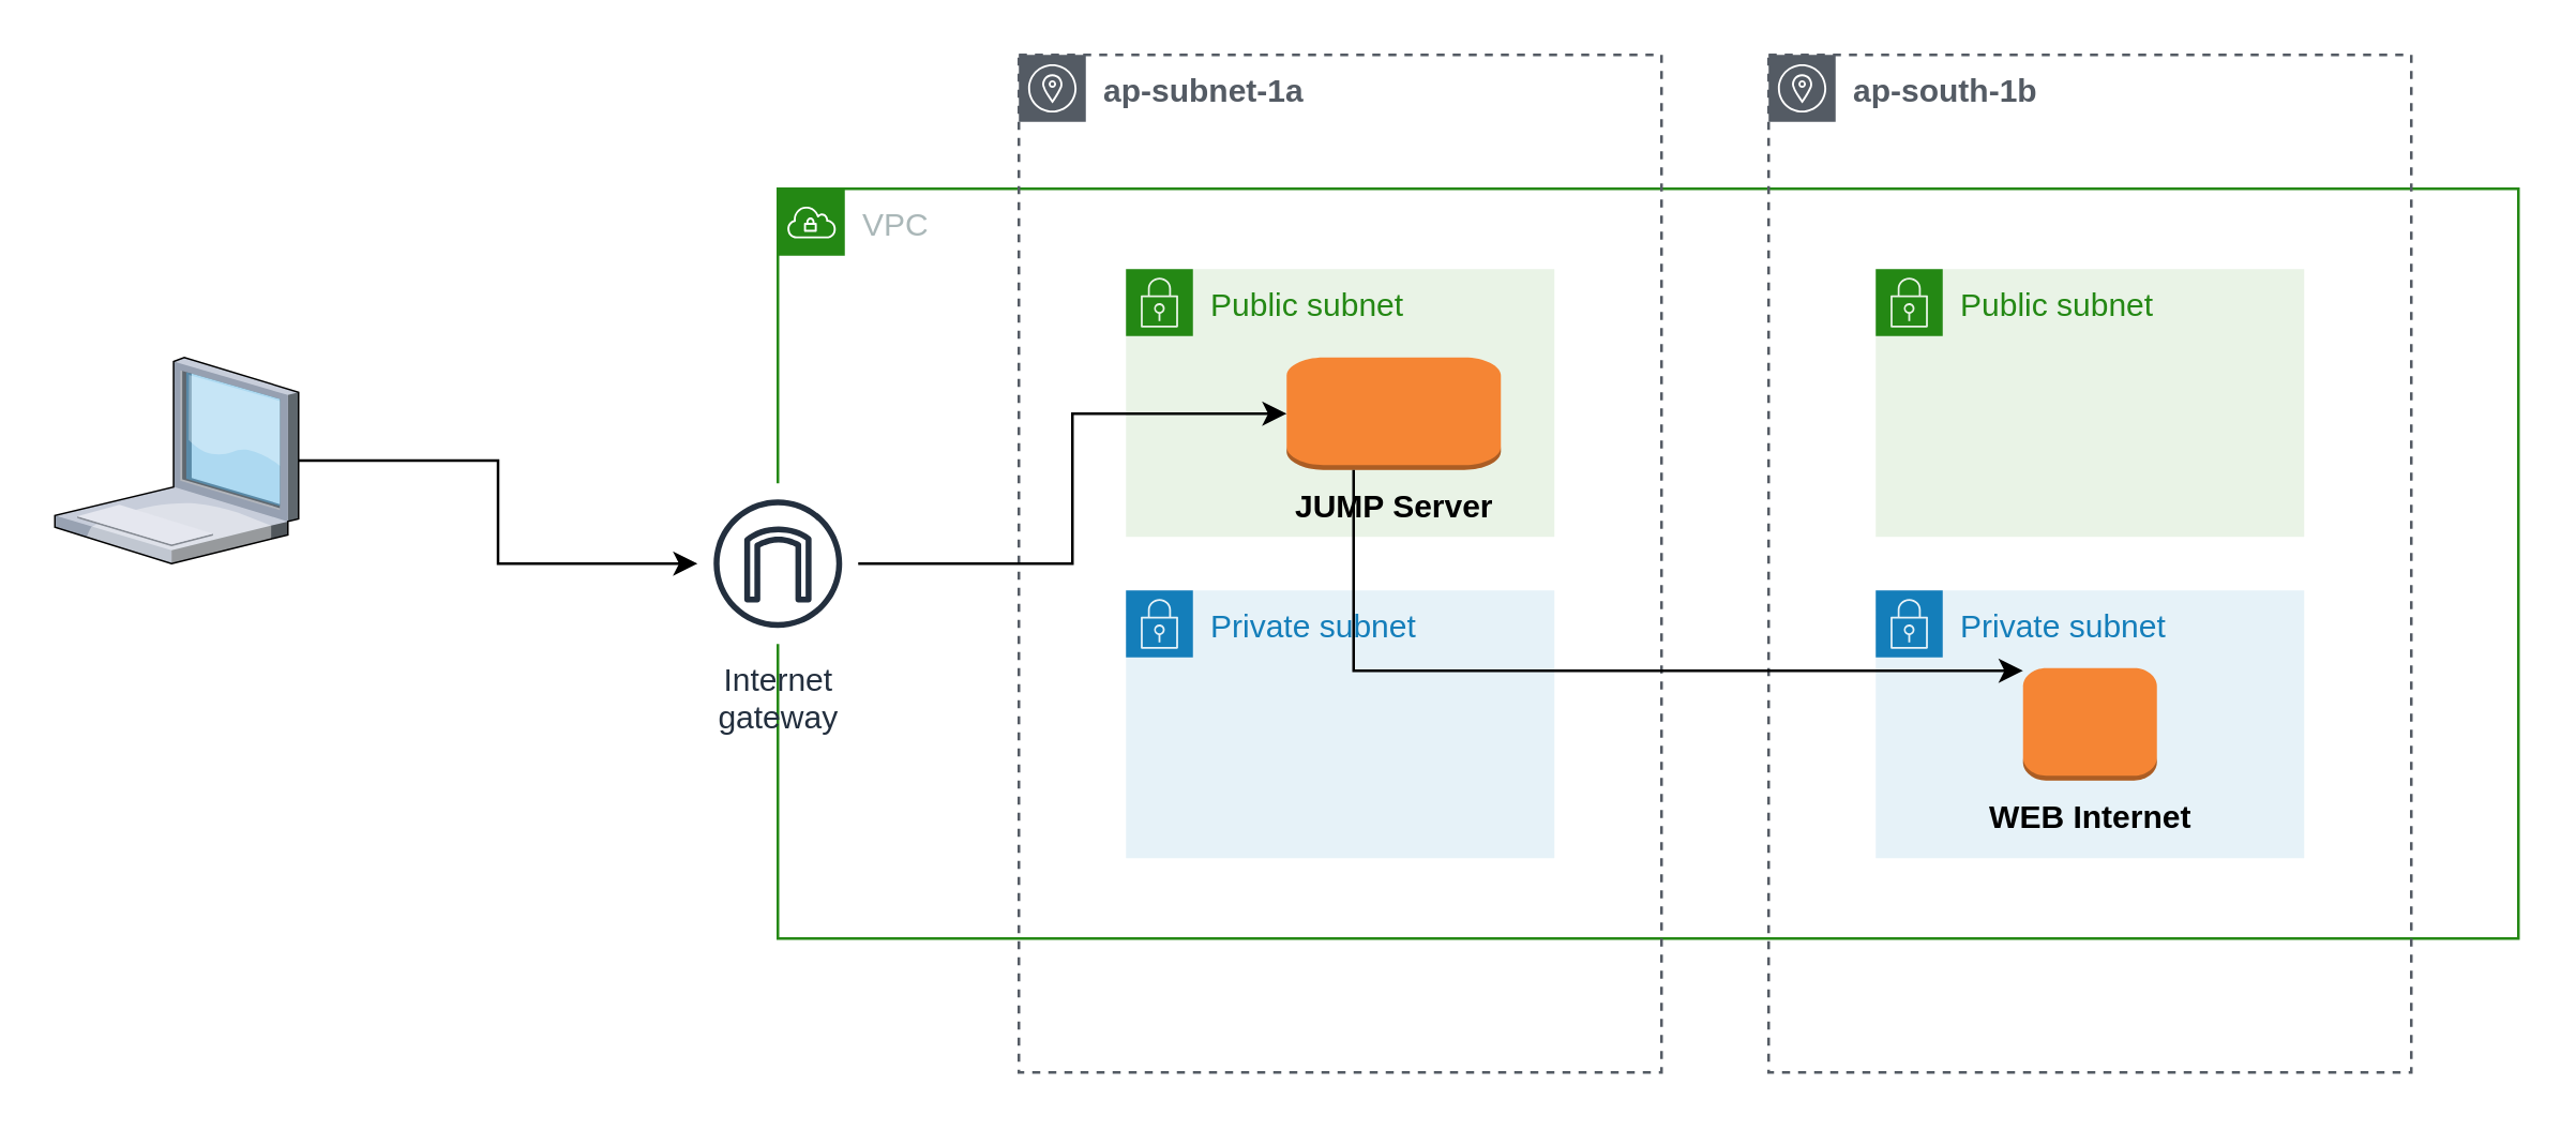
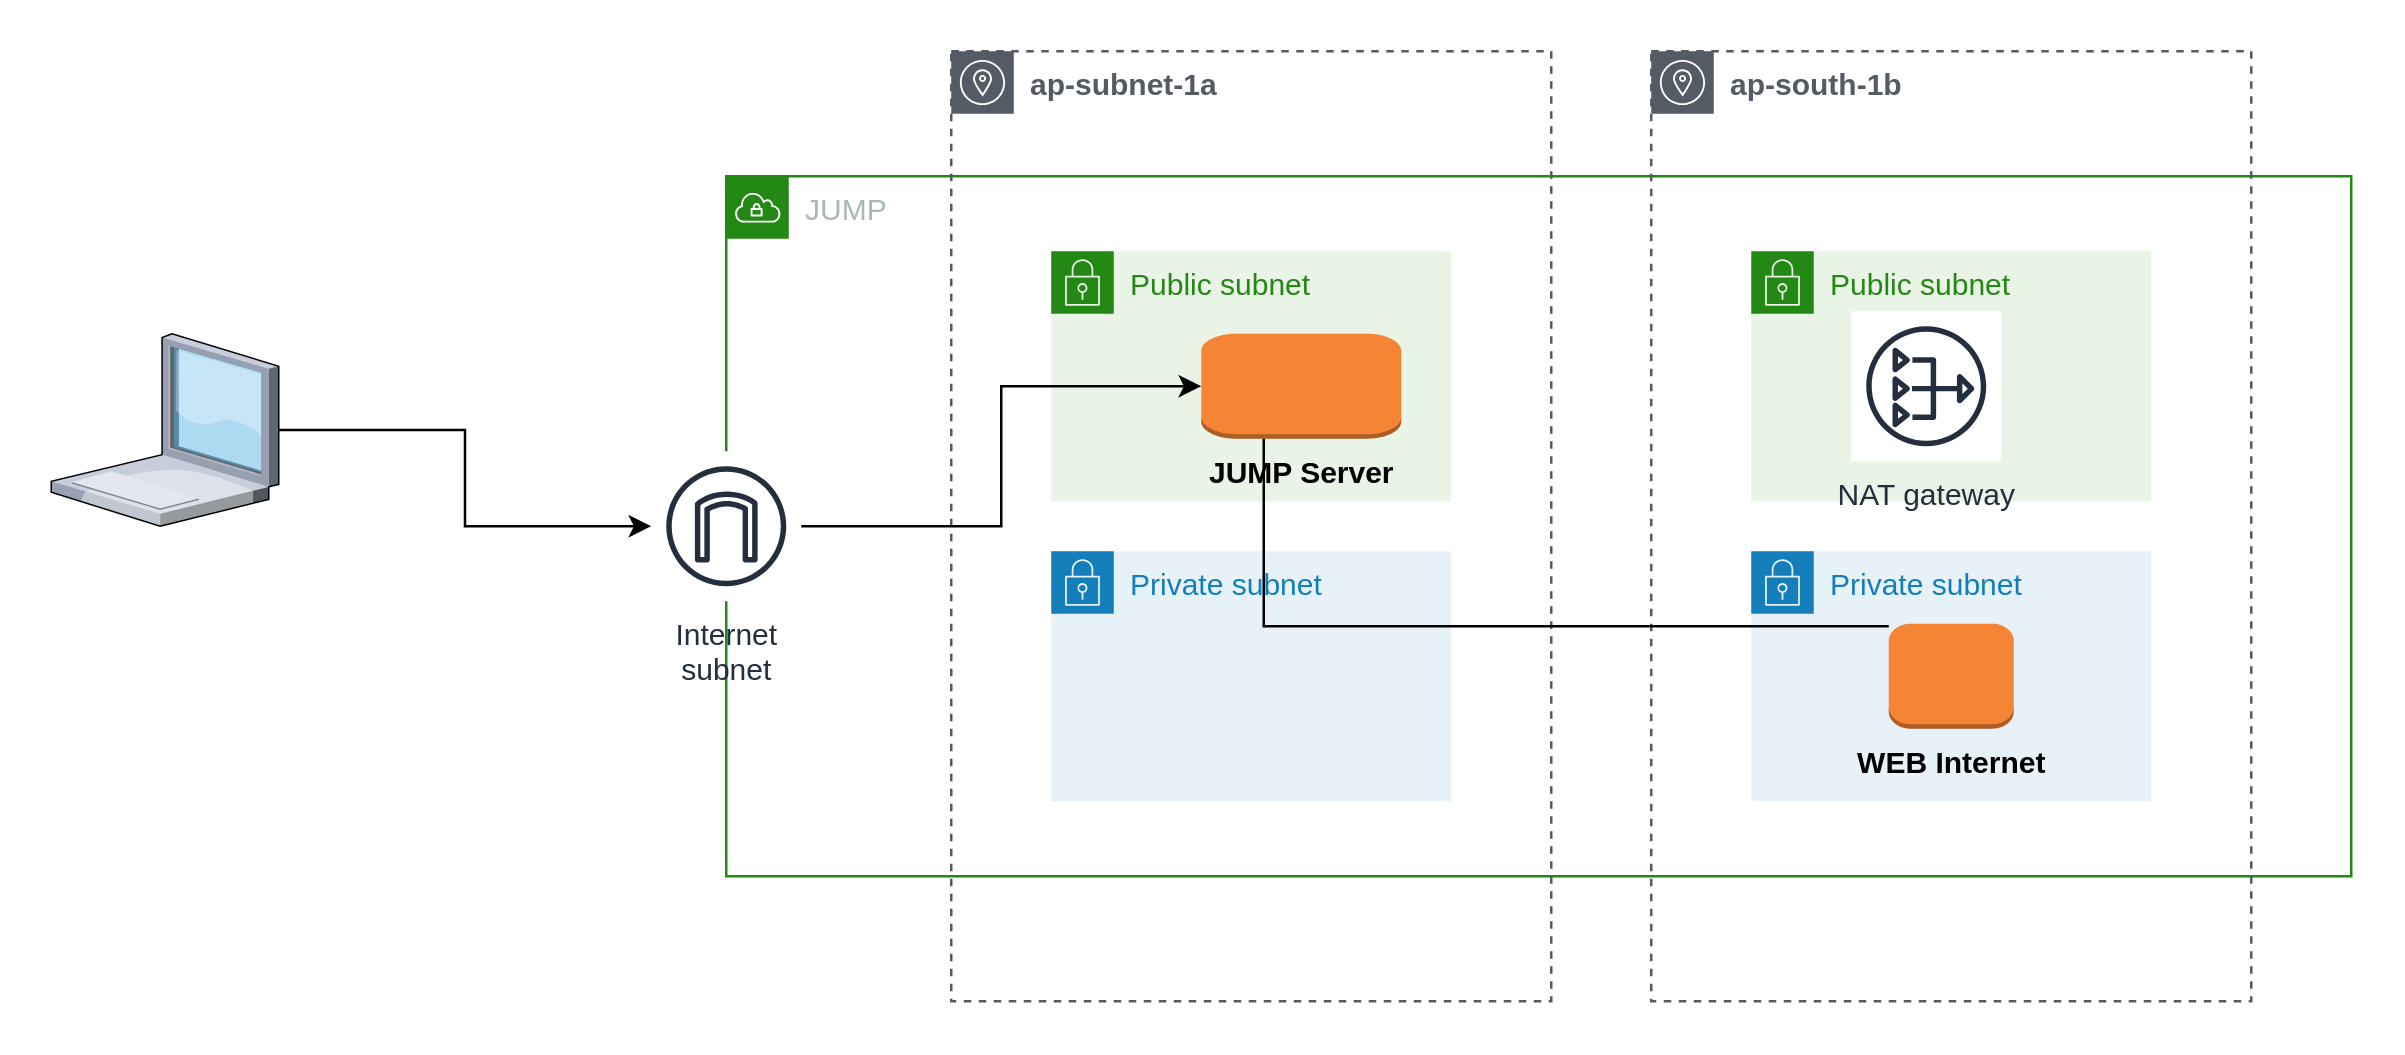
- <mxCell id="2" value="VPC" style="points=[[0,0],[0.25,0],[0.5,0],[0.75,0],[1,0],[1,0.25],[1,0.5],[1,0.75],[1,1],[0.75,1],[0.5,1],[0.25,1],[0,1],[0,0.75],[0,0.5],[0,0.25]];outlineConnect=0;gradientColor=none;html=1;whiteSpace=wrap;fontSize=12;fontStyle=0;container=1;pointerEvents=0;collapsible=0;recursiveResize=0;shape=mxgraph.aws4.group;grIcon=mxgraph.aws4.group_vpc;strokeColor=#248814;fillColor=none;verticalAlign=top;align=left;spacingLeft=30;fontColor=#AAB7B8;dashed=0;" parent="1" vertex="1"><mxGeometry x="290" y="70" width="650" height="280" as="geometry" /></mxCell>
+ <mxCell id="2" value="JUMP" style="points=[[0,0],[0.25,0],[0.5,0],[0.75,0],[1,0],[1,0.25],[1,0.5],[1,0.75],[1,1],[0.75,1],[0.5,1],[0.25,1],[0,1],[0,0.75],[0,0.5],[0,0.25]];outlineConnect=0;gradientColor=none;html=1;whiteSpace=wrap;fontSize=12;fontStyle=0;container=1;pointerEvents=0;collapsible=0;recursiveResize=0;shape=mxgraph.aws4.group;grIcon=mxgraph.aws4.group_vpc;strokeColor=#248814;fillColor=none;verticalAlign=top;align=left;spacingLeft=30;fontColor=#AAB7B8;dashed=0;" parent="1" vertex="1"><mxGeometry x="290" y="70" width="650" height="280" as="geometry" /></mxCell>
+ <mxCell id="9" value="NAT gateway" style="sketch=0;outlineConnect=0;fontColor=#232F3E;gradientColor=none;strokeColor=#232F3E;fillColor=#ffffff;dashed=0;verticalLabelPosition=bottom;verticalAlign=top;align=center;html=1;fontSize=12;fontStyle=0;aspect=fixed;shape=mxgraph.aws4.resourceIcon;resIcon=mxgraph.aws4.nat_gateway;" vertex="1" parent="8"><mxGeometry x="40" y="24" width="60" height="60" as="geometry" /></mxCell>
- <mxCell id="16" style="edgeStyle=orthogonalEdgeStyle;rounded=0;orthogonalLoop=1;jettySize=auto;html=1;" edge="1" parent="1" source="7" target="12"><mxGeometry relative="1" as="geometry"><Array as="points"><mxPoint x="505" y="250" /></Array></mxGeometry></mxCell>
+ <mxCell id="16" style="edgeStyle=orthogonalEdgeStyle;rounded=0;orthogonalLoop=1;jettySize=auto;html=1;endArrow=none;" edge="1" parent="1" source="7" target="12"><mxGeometry relative="1" as="geometry"><Array as="points"><mxPoint x="505" y="250" /></Array></mxGeometry></mxCell>
- <mxCell id="3" value="Internet&#10;gateway" style="sketch=0;outlineConnect=0;fontColor=#232F3E;gradientColor=none;strokeColor=#232F3E;fillColor=#ffffff;dashed=0;verticalLabelPosition=bottom;verticalAlign=top;align=center;html=1;fontSize=12;fontStyle=0;aspect=fixed;shape=mxgraph.aws4.resourceIcon;resIcon=mxgraph.aws4.internet_gateway;" parent="2" vertex="1"><mxGeometry x="-30" y="110" width="60" height="60" as="geometry" /></mxCell>
+ <mxCell id="3" value="Internet&#10;subnet" style="sketch=0;outlineConnect=0;fontColor=#232F3E;gradientColor=none;strokeColor=#232F3E;fillColor=#ffffff;dashed=0;verticalLabelPosition=bottom;verticalAlign=top;align=center;html=1;fontSize=12;fontStyle=0;aspect=fixed;shape=mxgraph.aws4.resourceIcon;resIcon=mxgraph.aws4.internet_gateway;" parent="2" vertex="1"><mxGeometry x="-30" y="110" width="60" height="60" as="geometry" /></mxCell>
